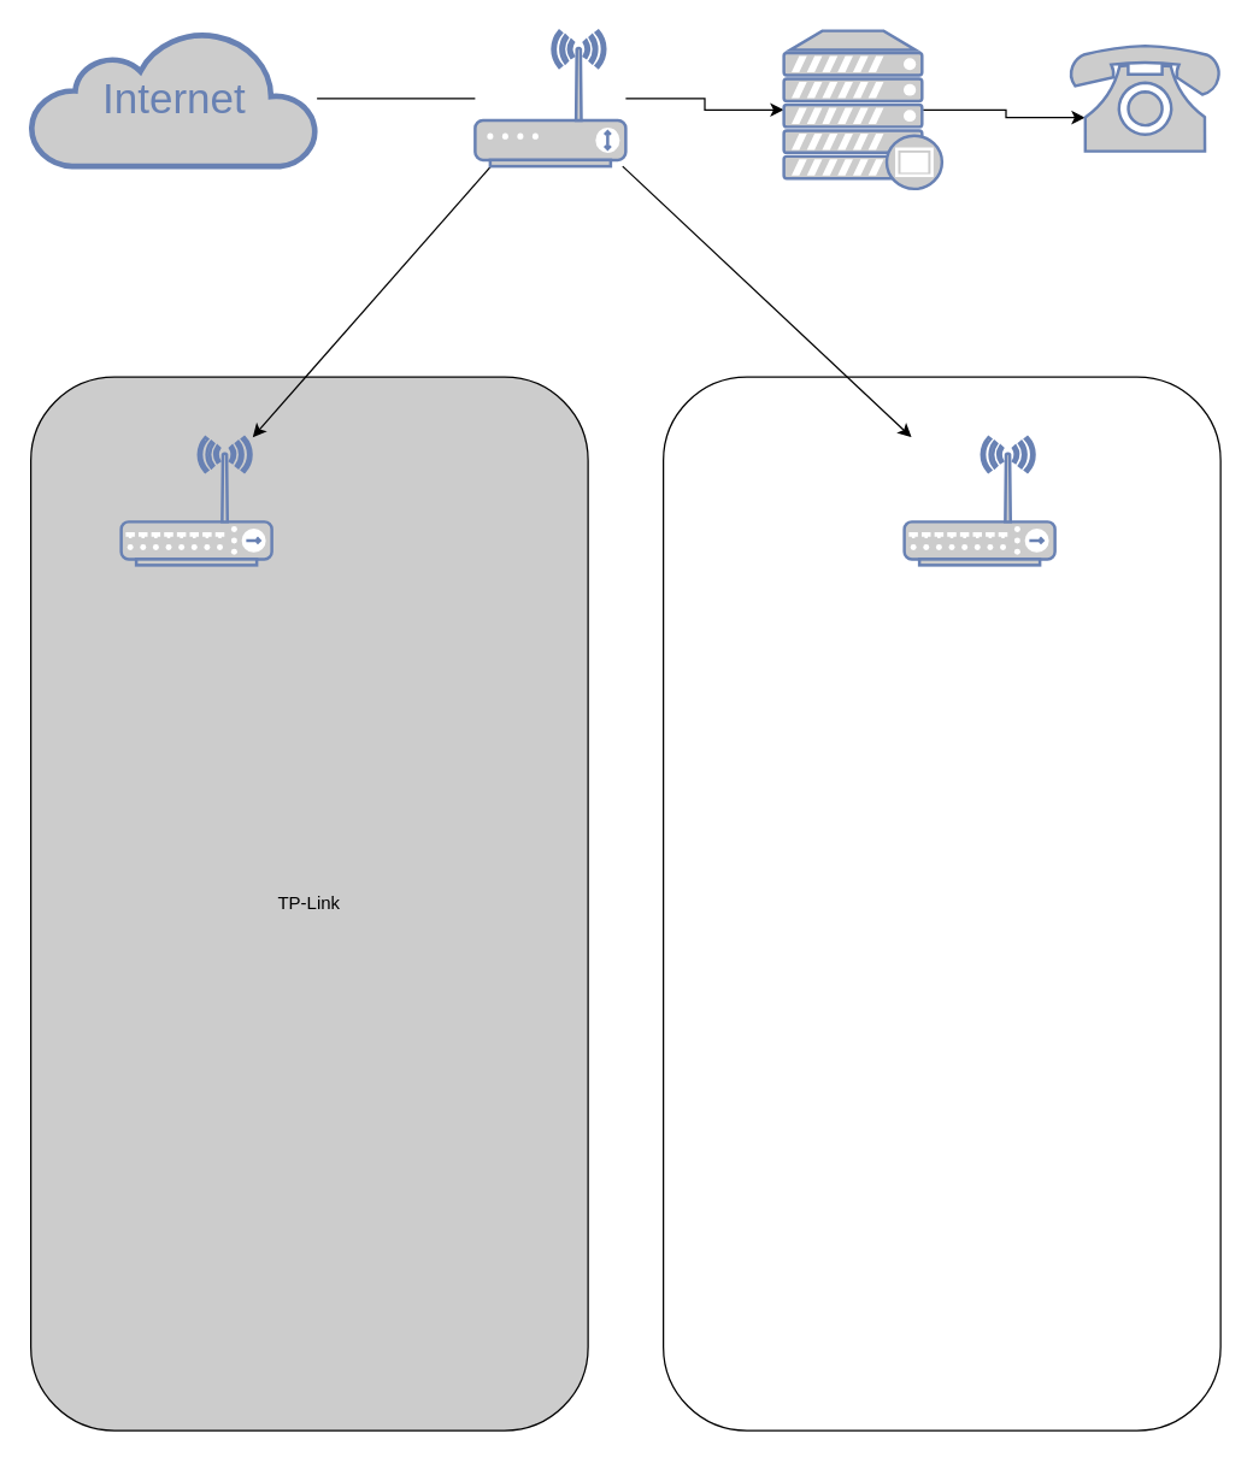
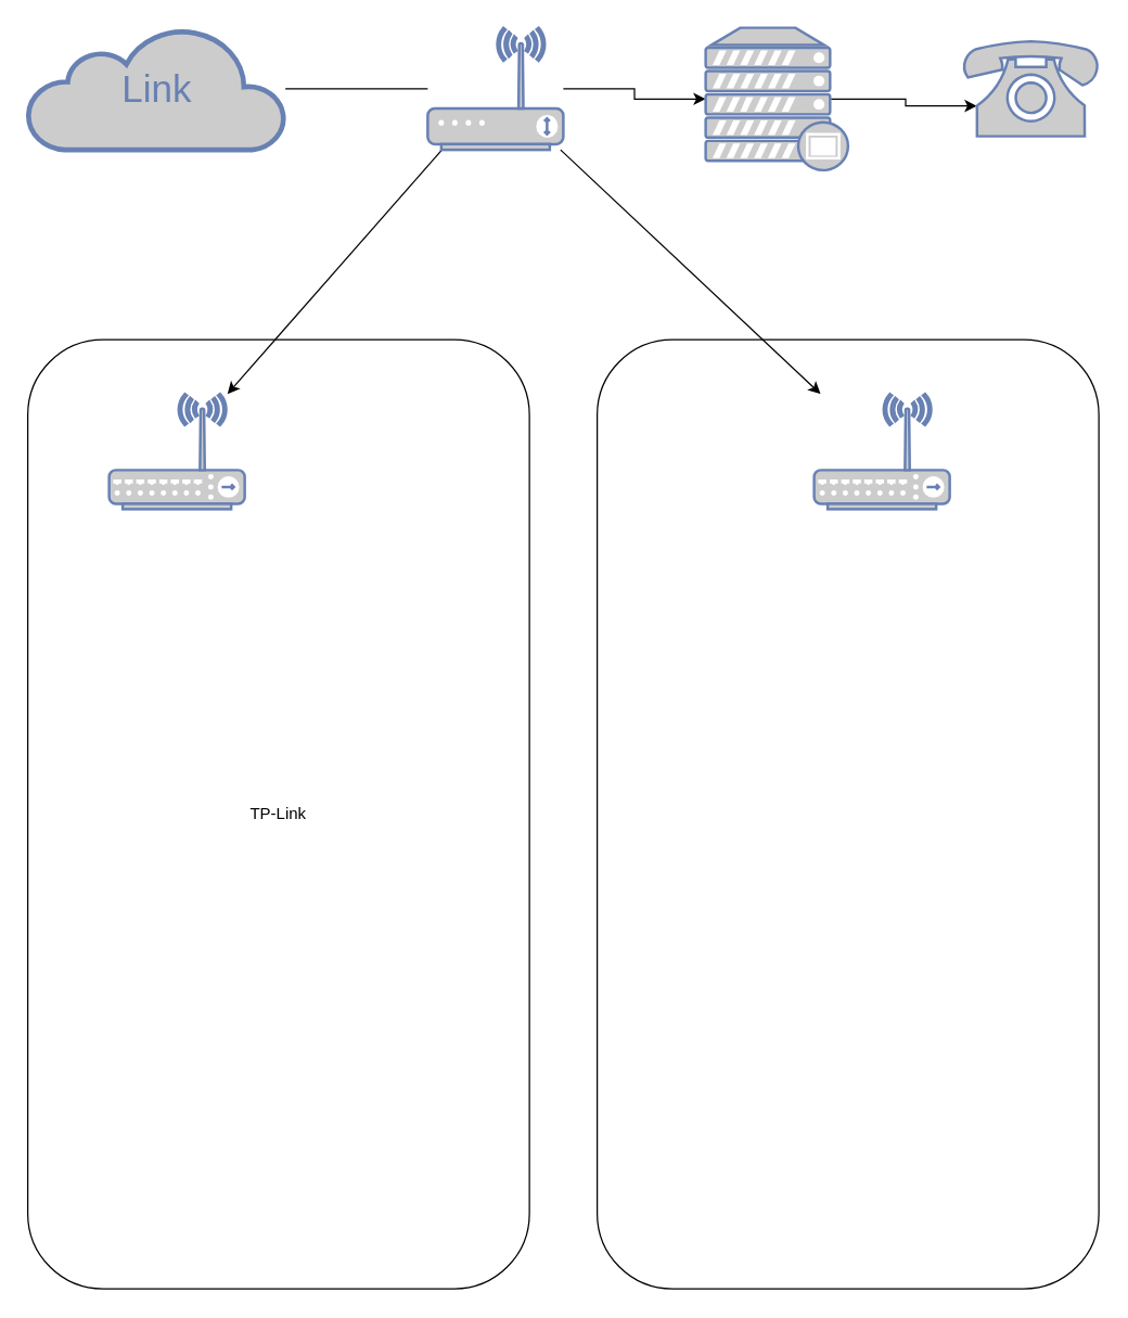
- <mxCell id="4" value="Internet" style="html=1;fillColor=#CCCCCC;strokeColor=#6881B3;gradientColor=none;gradientDirection=north;strokeWidth=2;shape=mxgraph.networks.cloud;fontColor=#6881B3;rounded=0;shadow=0;comic=0;align=center;fontSize=28;" parent="1" vertex="1"><mxGeometry x="20" y="20" width="190" height="90" as="geometry" /></mxCell>
+ <mxCell id="4" value="Link" style="html=1;fillColor=#CCCCCC;strokeColor=#6881B3;gradientColor=none;gradientDirection=north;strokeWidth=2;shape=mxgraph.networks.cloud;fontColor=#6881B3;rounded=0;shadow=0;comic=0;align=center;fontSize=28;" parent="1" vertex="1"><mxGeometry x="20" y="20" width="190" height="90" as="geometry" /></mxCell>
- <mxCell id="3" value="TP-Link" style="rounded=1;whiteSpace=wrap;html=1;fillColor=#cccccc;" vertex="1" parent="1"><mxGeometry x="20" y="250" width="370" height="700" as="geometry" /></mxCell>
+ <mxCell id="3" value="TP-Link" style="rounded=1;whiteSpace=wrap;html=1;" vertex="1" parent="1"><mxGeometry x="20" y="250" width="370" height="700" as="geometry" /></mxCell>
